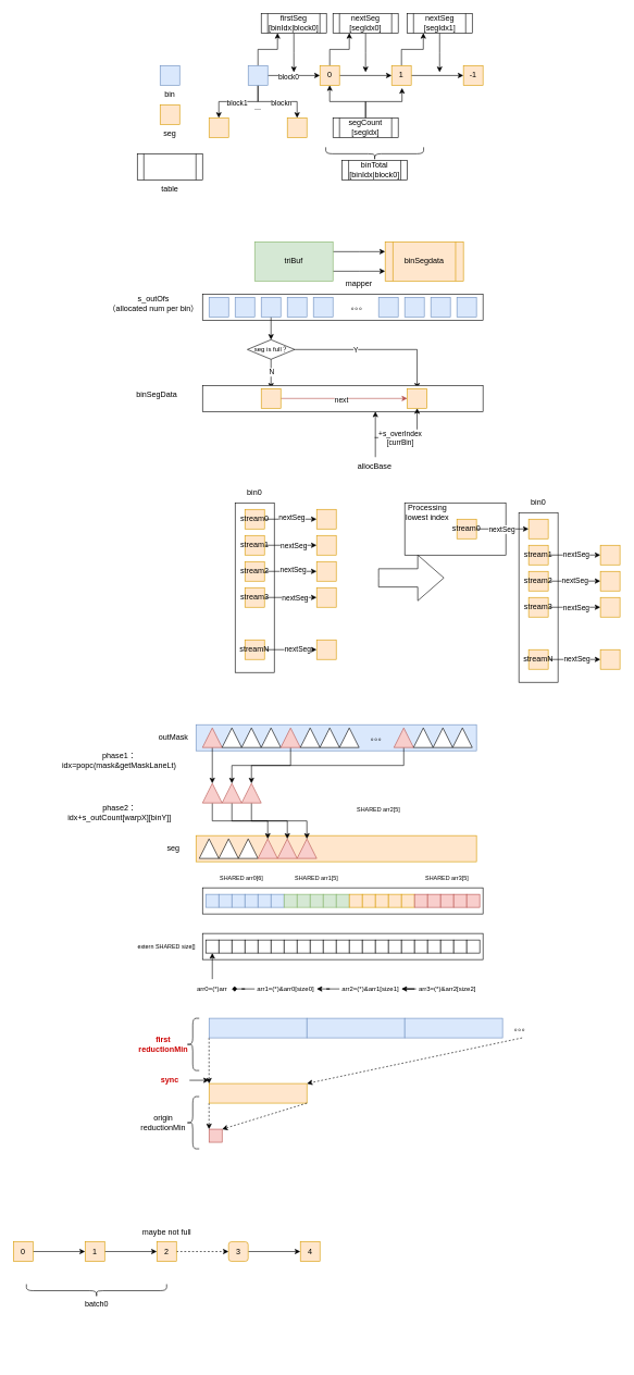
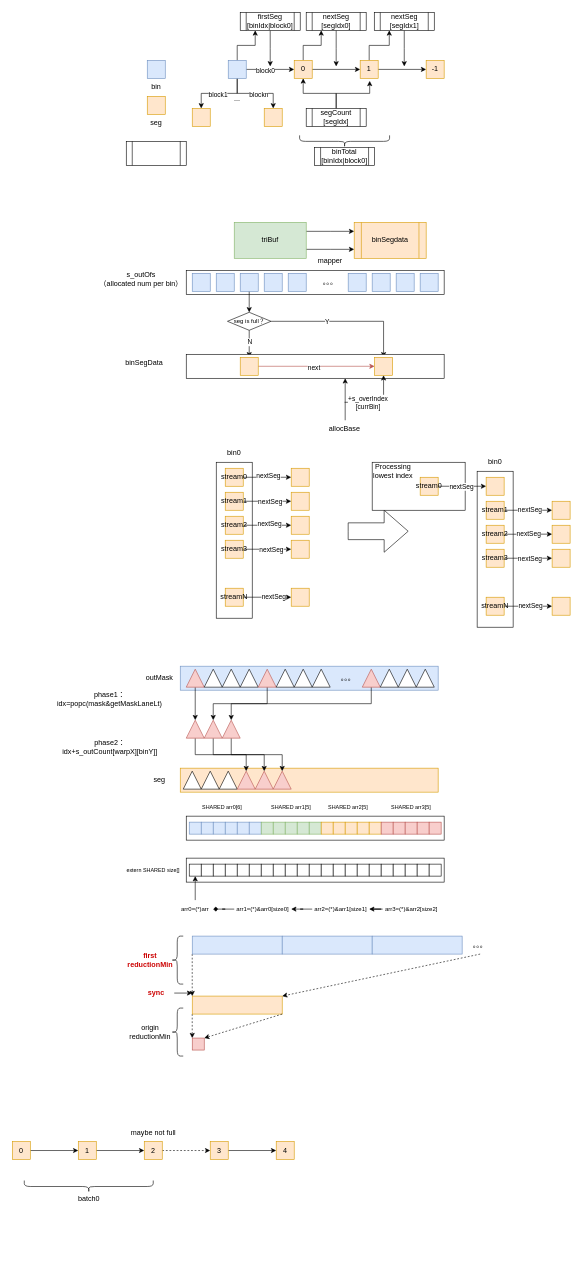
- <mxCell id="44" value="table" style="text;html=1;align=center;verticalAlign=middle;whiteSpace=wrap;rounded=0;" parent="1" vertex="1"><mxGeometry x="230" y="275" width="60" height="30" as="geometry" /></mxCell>
- <mxCell id="190" value="&lt;font style=&quot;font-size: 9px;&quot;&gt;SHARED&amp;nbsp;arr2[5]&lt;/font&gt;" style="text;html=1;align=center;verticalAlign=middle;whiteSpace=wrap;rounded=0;" parent="1" vertex="1"><mxGeometry x="550" y="1225" width="60" height="30" as="geometry" /></mxCell>
+ <mxCell id="190" value="&lt;font style=&quot;font-size: 9px;&quot;&gt;SHARED&amp;nbsp;arr2[5]&lt;/font&gt;" style="text;html=1;align=center;verticalAlign=middle;whiteSpace=wrap;rounded=0;" parent="1" vertex="1"><mxGeometry x="550" y="1330" width="60" height="30" as="geometry" /></mxCell>
- <mxCell id="237" value="3" style="whiteSpace=wrap;html=1;fillColor=#ffe6cc;strokeColor=#d79b00;rounded=1;" parent="1" vertex="1"><mxGeometry x="350" y="1902.5" width="30" height="30" as="geometry" /></mxCell>
+ <mxCell id="237" value="3" style="rounded=0;whiteSpace=wrap;html=1;fillColor=#ffe6cc;strokeColor=#d79b00;" parent="1" vertex="1"><mxGeometry x="350" y="1902.5" width="30" height="30" as="geometry" /></mxCell>
